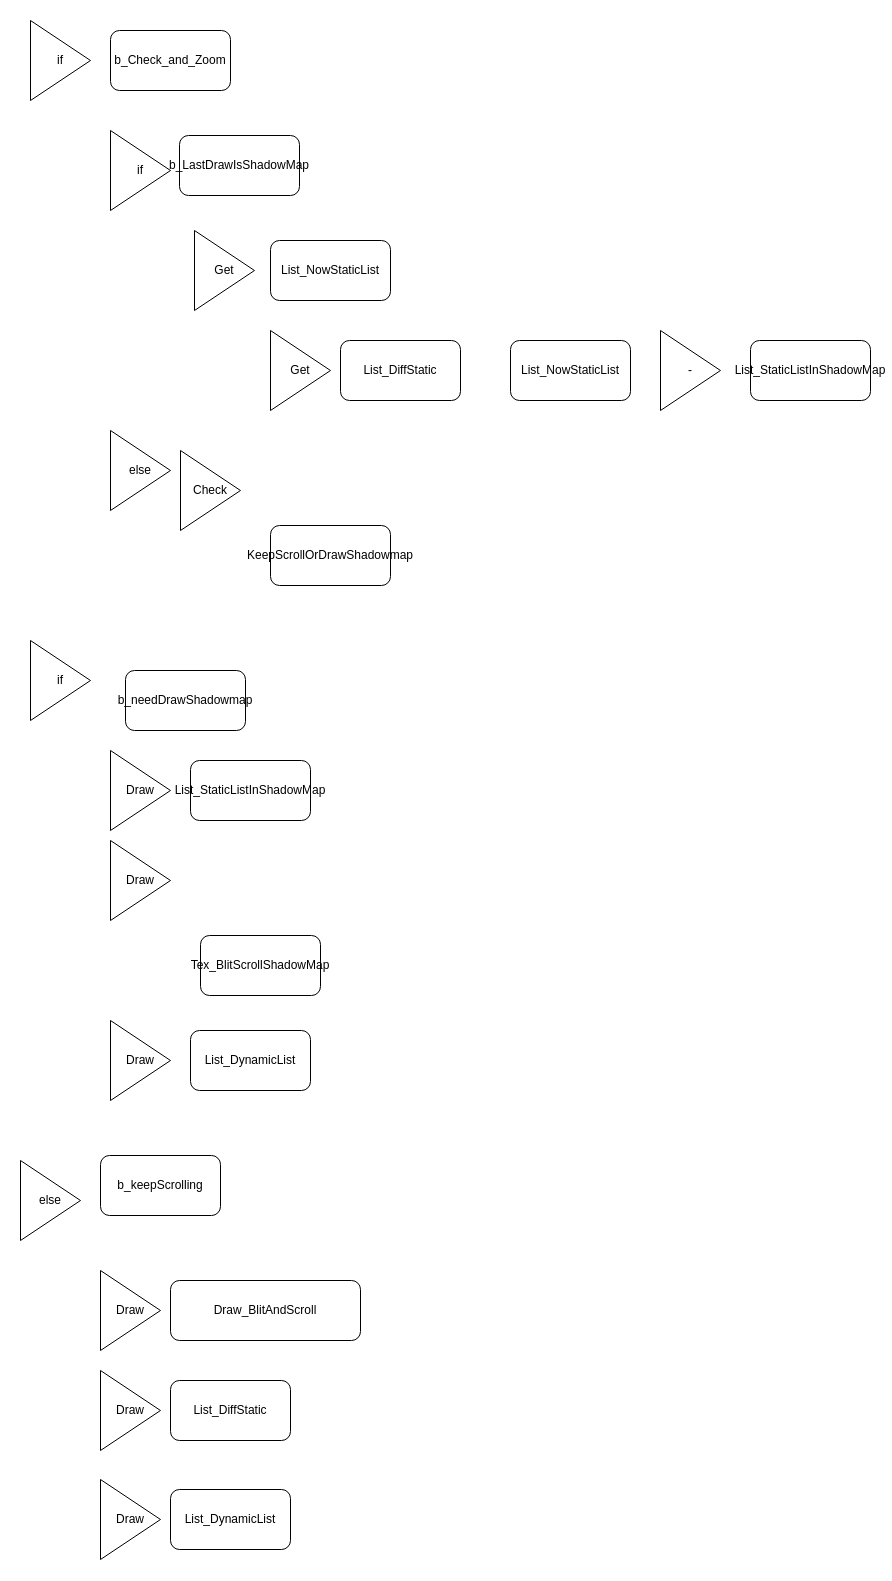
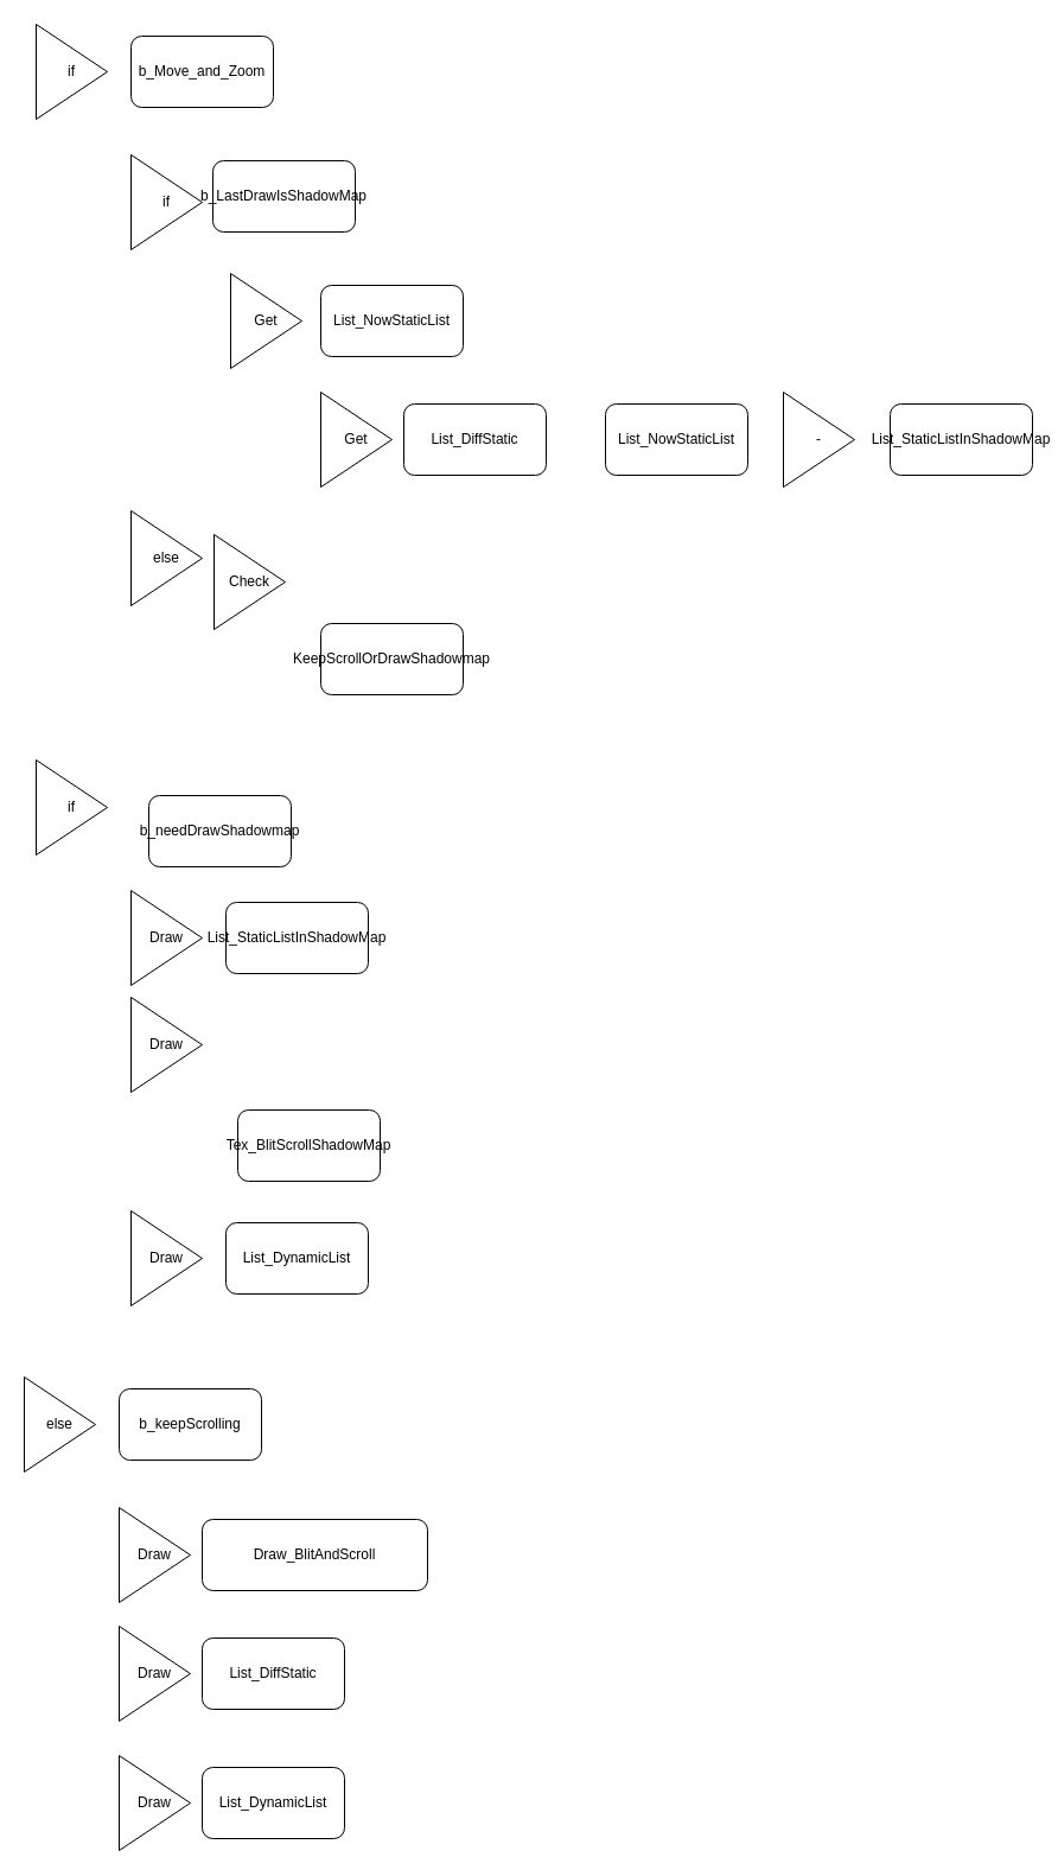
- <mxCell id="2" value="b_Check_and_Zoom" style="rounded=1;whiteSpace=wrap;html=1;" parent="1" vertex="1"><mxGeometry x="110" y="30" width="120" height="60" as="geometry" /></mxCell>
+ <mxCell id="2" value="b_Move_and_Zoom" style="rounded=1;whiteSpace=wrap;html=1;" parent="1" vertex="1"><mxGeometry x="110" y="30" width="120" height="60" as="geometry" /></mxCell>
- <mxCell id="26" value="b_keepScrolling" style="rounded=1;whiteSpace=wrap;html=1;" vertex="1" parent="1"><mxGeometry x="100" y="1155" width="120" height="60" as="geometry" /></mxCell>
+ <mxCell id="26" value="b_keepScrolling" style="rounded=1;whiteSpace=wrap;html=1;" vertex="1" parent="1"><mxGeometry x="100" y="1170" width="120" height="60" as="geometry" /></mxCell>
